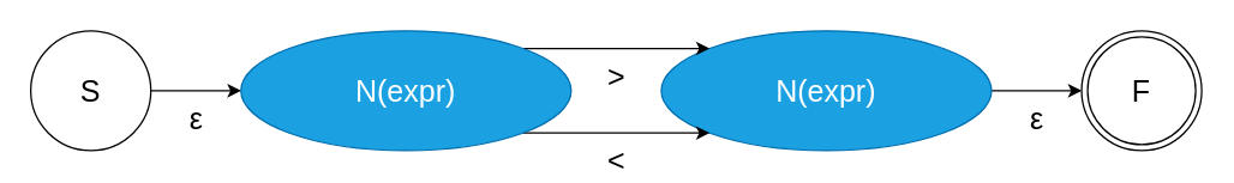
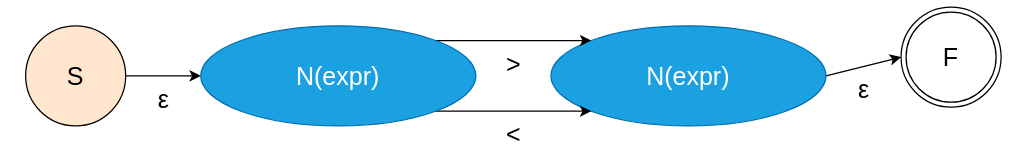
- <mxCell id="3" value="S" style="ellipse;whiteSpace=wrap;html=1;aspect=fixed;fontSize=20;" parent="1" vertex="1"><mxGeometry x="20" y="20" width="80" height="80" as="geometry" /></mxCell>
+ <mxCell id="3" value="S" style="ellipse;whiteSpace=wrap;html=1;aspect=fixed;fontSize=20;fillColor=#ffe6cc;" parent="1" vertex="1"><mxGeometry x="20" y="20" width="80" height="80" as="geometry" /></mxCell>
- <mxCell id="9" value="F" style="ellipse;shape=doubleEllipse;whiteSpace=wrap;html=1;aspect=fixed;fontSize=20;" vertex="1" parent="1"><mxGeometry x="720" y="20" width="80" height="80" as="geometry" /></mxCell>
+ <mxCell id="9" value="F" style="ellipse;shape=doubleEllipse;whiteSpace=wrap;html=1;aspect=fixed;fontSize=20;" vertex="1" parent="1"><mxGeometry x="720" y="5" width="80" height="80" as="geometry" /></mxCell>
